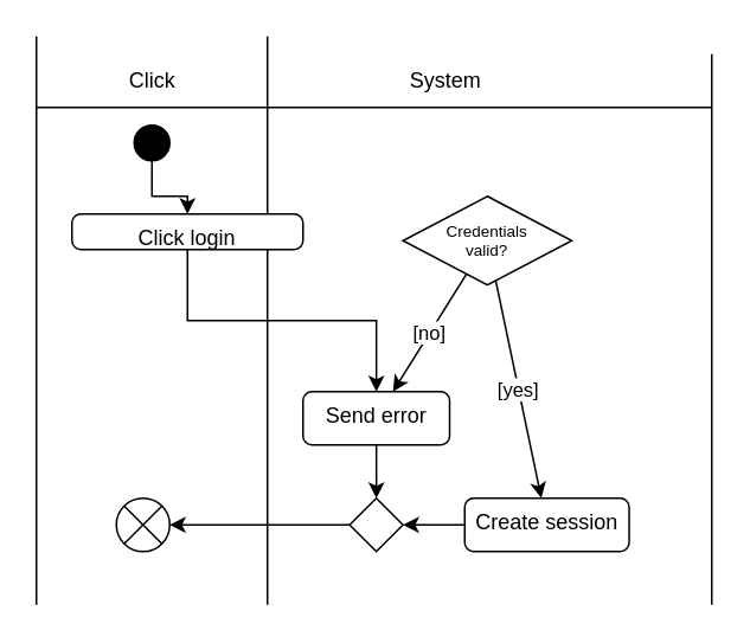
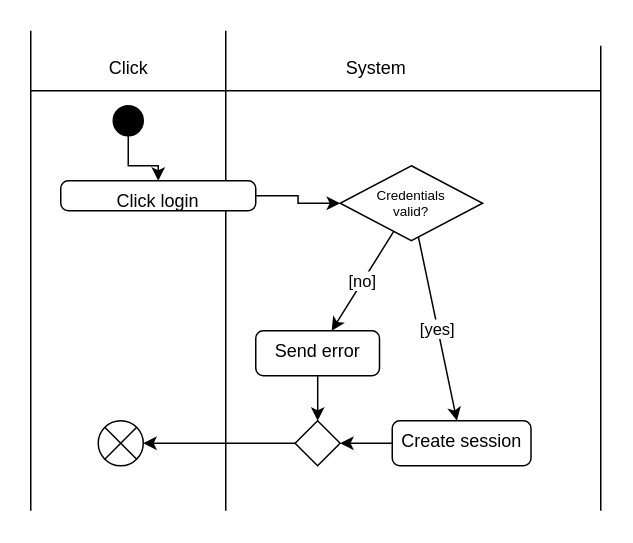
- <mxCell id="10" style="edgeStyle=orthogonalEdgeStyle;rounded=0;orthogonalLoop=1;jettySize=auto;html=1;" edge="1" parent="1" source="11" target="16"><mxGeometry relative="1" as="geometry" /></mxCell>
+ <mxCell id="10" style="edgeStyle=orthogonalEdgeStyle;rounded=0;orthogonalLoop=1;jettySize=auto;html=1;" edge="1" parent="1" source="11" target="14"><mxGeometry relative="1" as="geometry" /></mxCell>
